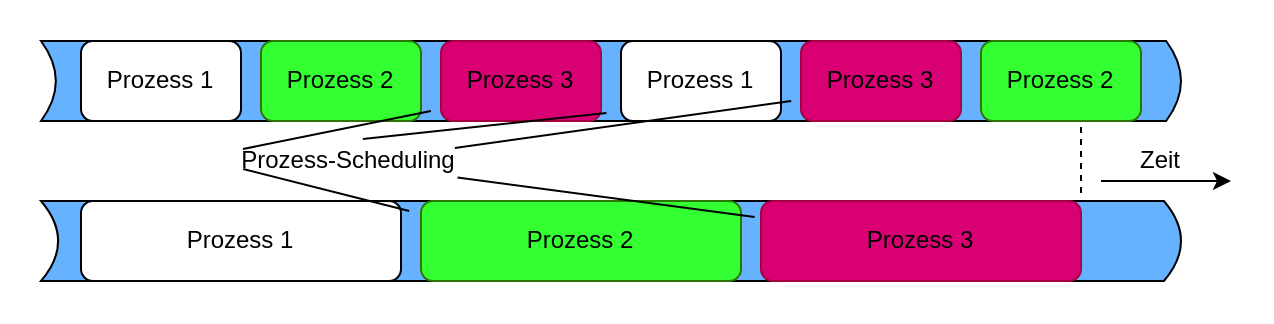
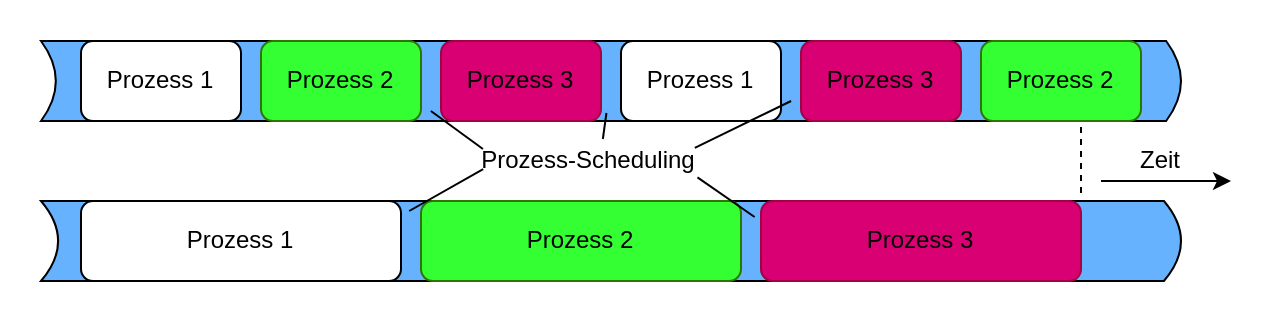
- <mxCell id="11" value="Prozess-Scheduling" style="text;html=1;strokeColor=none;fillColor=none;align=center;verticalAlign=middle;whiteSpace=wrap;rounded=0;fontColor=#000000;" vertex="1" parent="1"><mxGeometry x="119" y="70" width="110" height="20" as="geometry" /></mxCell>
+ <mxCell id="11" value="Prozess-Scheduling" style="text;html=1;strokeColor=none;fillColor=none;align=center;verticalAlign=middle;whiteSpace=wrap;rounded=0;fontColor=#000000;" vertex="1" parent="1"><mxGeometry x="239" y="70" width="110" height="20" as="geometry" /></mxCell>
